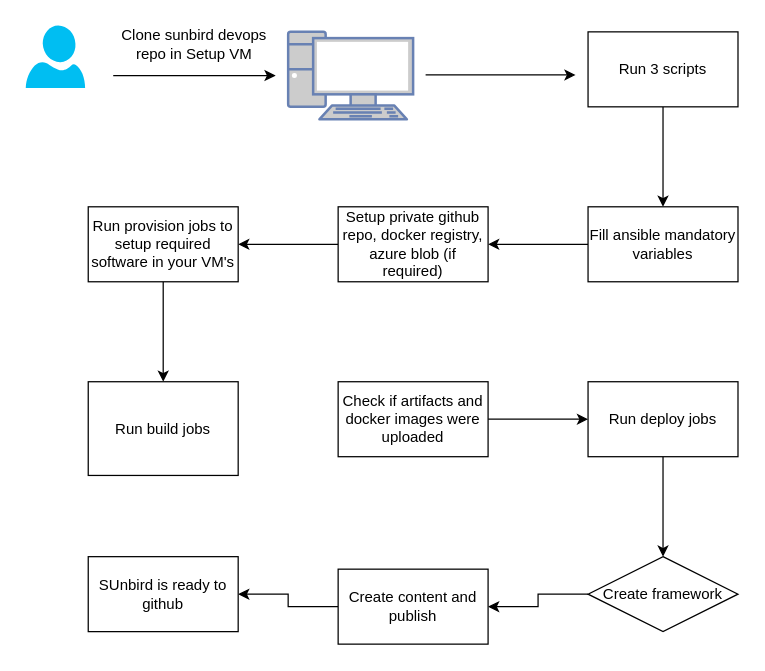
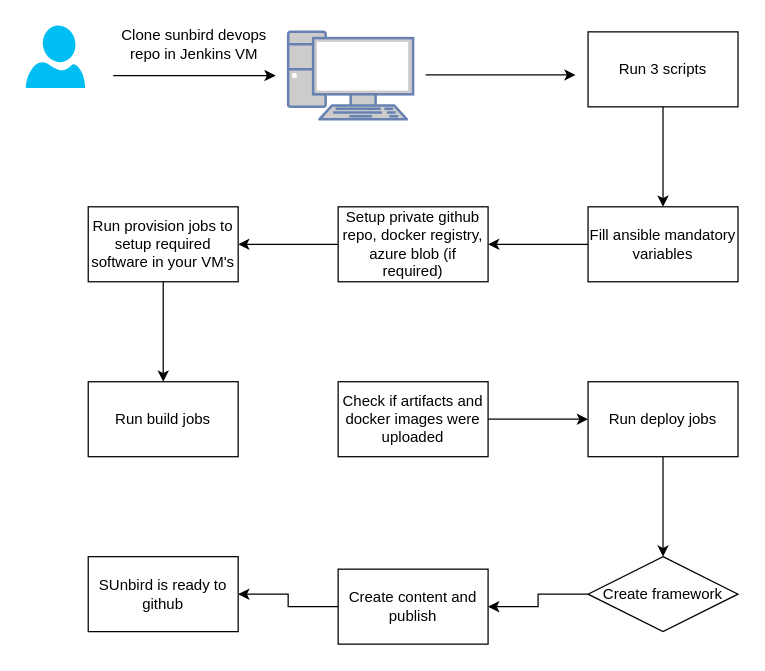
- <mxCell id="4" value="Clone sunbird devops repo in Setup VM" style="text;html=1;strokeColor=none;fillColor=none;align=center;verticalAlign=middle;whiteSpace=wrap;rounded=0;" vertex="1" parent="1"><mxGeometry x="90" y="25" width="130" height="20" as="geometry" /></mxCell>
+ <mxCell id="4" value="Clone sunbird devops repo in Jenkins VM" style="text;html=1;strokeColor=none;fillColor=none;align=center;verticalAlign=middle;whiteSpace=wrap;rounded=0;" vertex="1" parent="1"><mxGeometry x="90" y="25" width="130" height="20" as="geometry" /></mxCell>
- <mxCell id="15" value="Run build jobs&lt;br&gt;" style="rounded=0;whiteSpace=wrap;html=1;" vertex="1" parent="1"><mxGeometry x="70" y="305" width="120" height="75" as="geometry" /></mxCell>
+ <mxCell id="15" value="Run build jobs&lt;br&gt;" style="rounded=0;whiteSpace=wrap;html=1;" vertex="1" parent="1"><mxGeometry x="70" y="305" width="120" height="60" as="geometry" /></mxCell>
